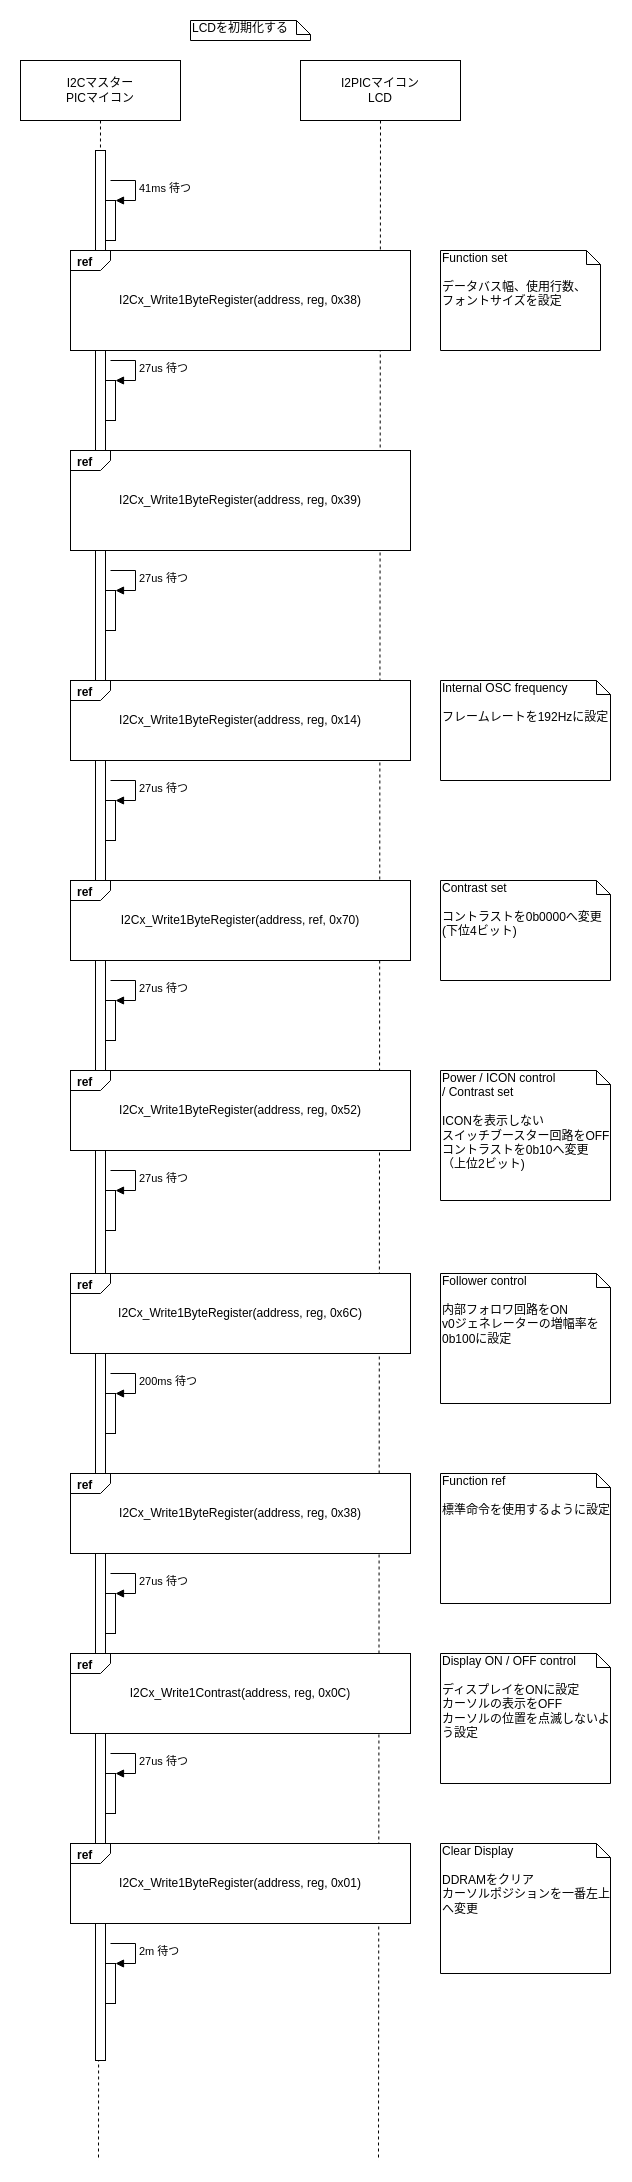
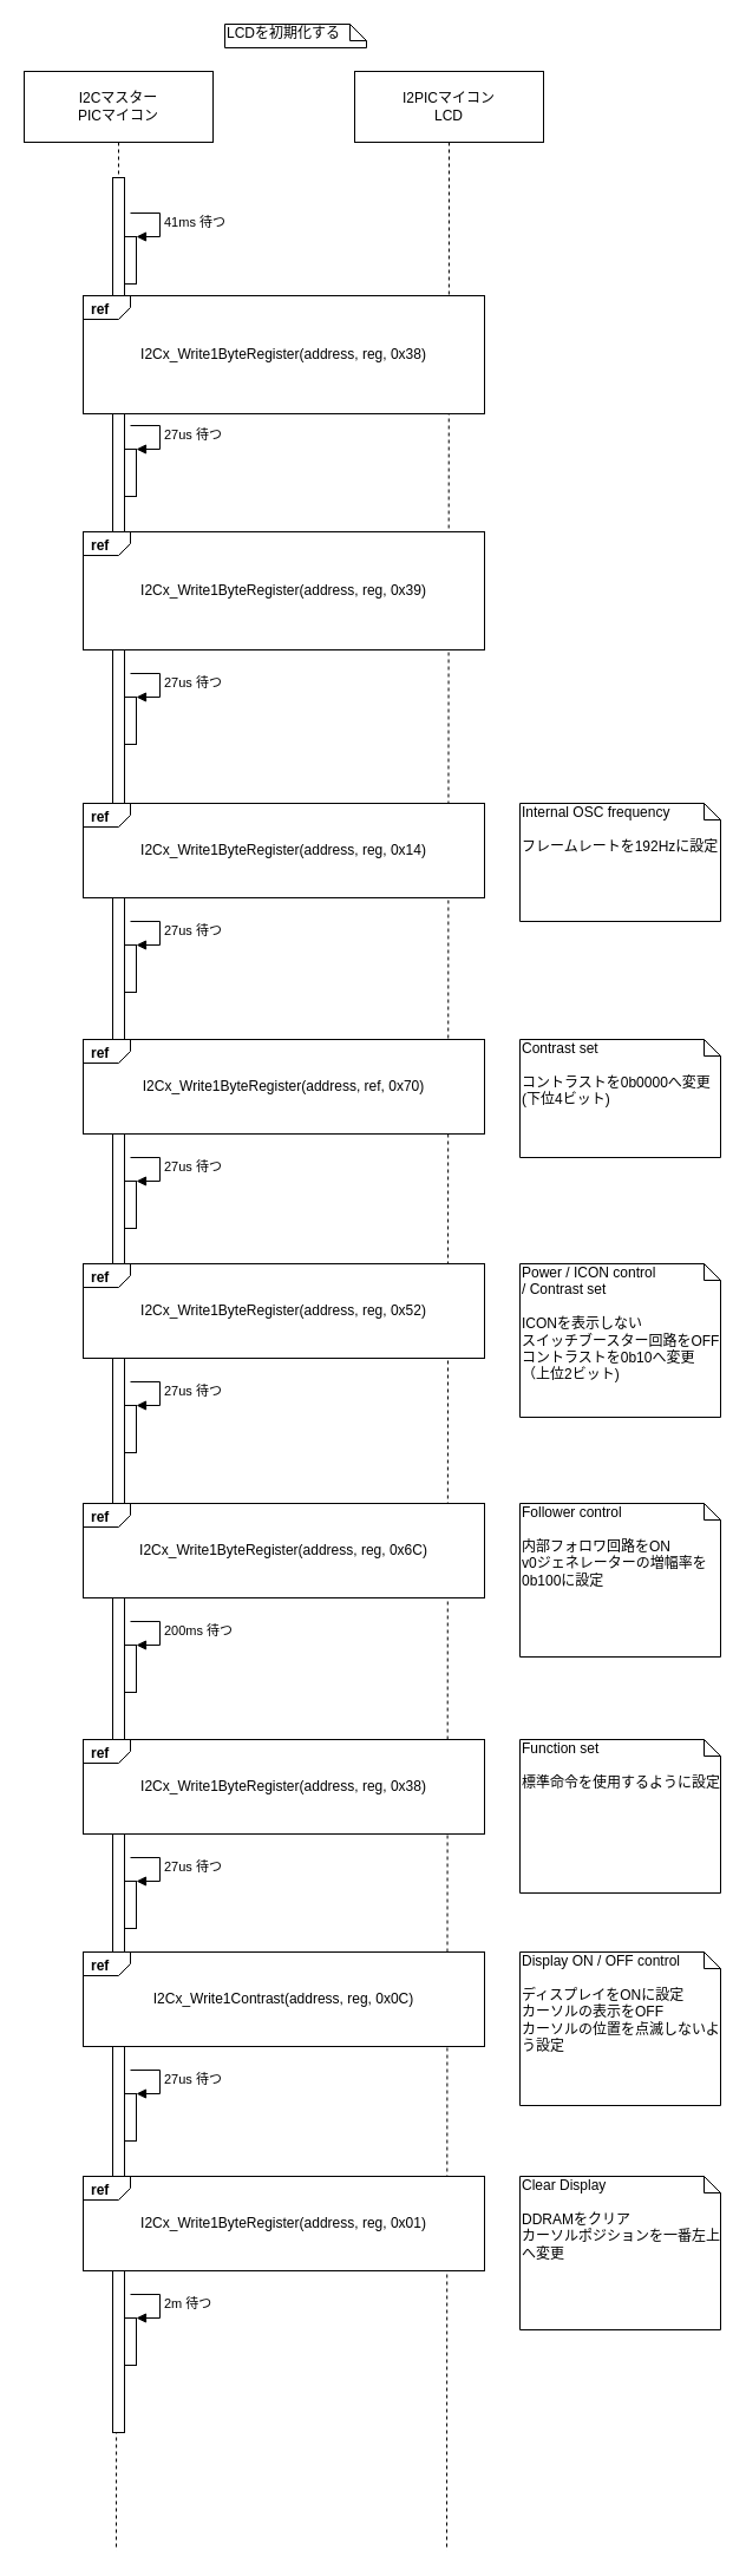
- <mxCell id="46" value="&lt;span style=&quot;text-align: center&quot;&gt;Function set&lt;/span&gt;&lt;br style=&quot;text-align: center&quot;&gt;&lt;br&gt;データバス幅、使用行数、&lt;br&gt;フォントサイズを設定" style="shape=note;whiteSpace=wrap;html=1;size=14;verticalAlign=top;align=left;spacingTop=-6;" parent="1" vertex="1"><mxGeometry x="440" y="250" width="160" height="100" as="geometry" /></mxCell>
- <mxCell id="51" value="&lt;span style=&quot;text-align: center&quot;&gt;Function ref&lt;/span&gt;&lt;span style=&quot;text-align: center&quot;&gt;&lt;br&gt;&lt;/span&gt;&lt;span style=&quot;text-align: center&quot;&gt;&lt;br&gt;&lt;/span&gt;&lt;span style=&quot;text-align: center&quot;&gt;標準命令を使用するように設定&lt;br&gt;&lt;/span&gt;" style="shape=note;whiteSpace=wrap;html=1;size=14;verticalAlign=top;align=left;spacingTop=-6;" parent="1" vertex="1"><mxGeometry x="440" y="1473" width="170" height="130" as="geometry" /></mxCell>
+ <mxCell id="51" value="&lt;span style=&quot;text-align: center&quot;&gt;Function set&lt;/span&gt;&lt;span style=&quot;text-align: center&quot;&gt;&lt;br&gt;&lt;/span&gt;&lt;span style=&quot;text-align: center&quot;&gt;&lt;br&gt;&lt;/span&gt;&lt;span style=&quot;text-align: center&quot;&gt;標準命令を使用するように設定&lt;br&gt;&lt;/span&gt;" style="shape=note;whiteSpace=wrap;html=1;size=14;verticalAlign=top;align=left;spacingTop=-6;" parent="1" vertex="1"><mxGeometry x="440" y="1473" width="170" height="130" as="geometry" /></mxCell>
